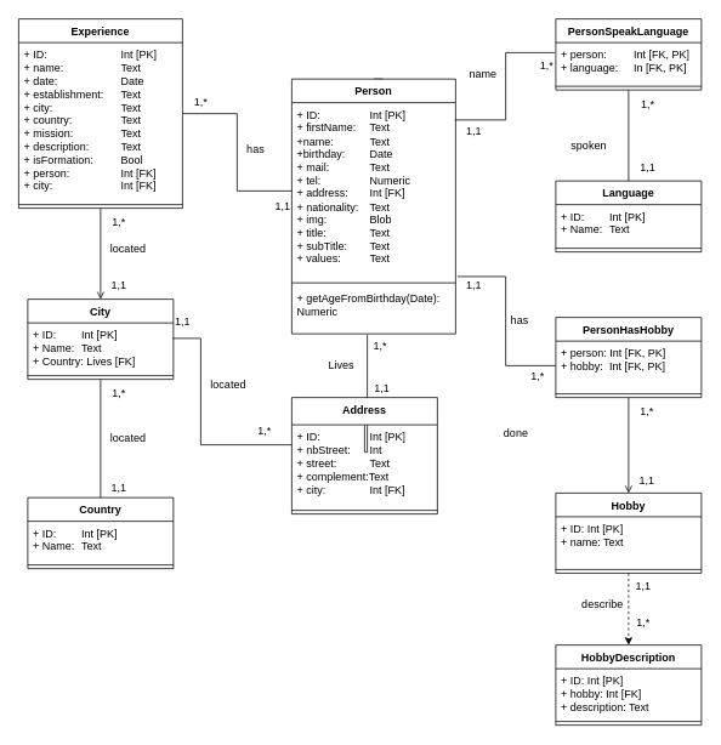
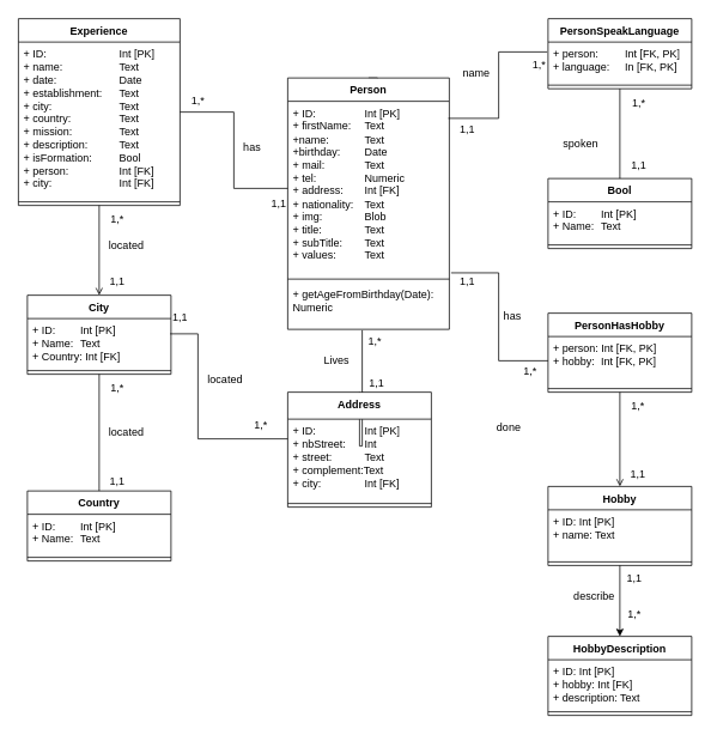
- <mxCell id="2" value="Language" style="swimlane;fontStyle=1;align=center;verticalAlign=top;childLayout=stackLayout;horizontal=1;startSize=26;horizontalStack=0;resizeParent=1;resizeParentMax=0;resizeLast=0;collapsible=1;marginBottom=0;whiteSpace=wrap;html=1;" parent="1" vertex="1"><mxGeometry x="610" y="198" width="160" height="78" as="geometry" /></mxCell>
+ <mxCell id="2" value="Bool" style="swimlane;fontStyle=1;align=center;verticalAlign=top;childLayout=stackLayout;horizontal=1;startSize=26;horizontalStack=0;resizeParent=1;resizeParentMax=0;resizeLast=0;collapsible=1;marginBottom=0;whiteSpace=wrap;html=1;" parent="1" vertex="1"><mxGeometry x="610" y="198" width="160" height="78" as="geometry" /></mxCell>
- <mxCell id="10" value="+ ID: &lt;span style=&quot;white-space: pre;&quot;&gt;&#09;&lt;/span&gt;Int [PK]&lt;div&gt;+ Name: &lt;span style=&quot;white-space: pre;&quot;&gt;&#09;&lt;/span&gt;Text&lt;/div&gt;&lt;div&gt;+ Country: Lives [FK]&lt;/div&gt;" style="text;strokeColor=none;fillColor=none;align=left;verticalAlign=top;spacingLeft=4;spacingRight=4;overflow=hidden;rotatable=0;points=[[0,0.5],[1,0.5]];portConstraint=eastwest;whiteSpace=wrap;html=1;" parent="9" vertex="1"><mxGeometry y="26" width="160" height="54" as="geometry" /></mxCell>
+ <mxCell id="10" value="+ ID: &lt;span style=&quot;white-space: pre;&quot;&gt;&#09;&lt;/span&gt;Int [PK]&lt;div&gt;+ Name: &lt;span style=&quot;white-space: pre;&quot;&gt;&#09;&lt;/span&gt;Text&lt;/div&gt;&lt;div&gt;+ Country: Int [FK]&lt;/div&gt;" style="text;strokeColor=none;fillColor=none;align=left;verticalAlign=top;spacingLeft=4;spacingRight=4;overflow=hidden;rotatable=0;points=[[0,0.5],[1,0.5]];portConstraint=eastwest;whiteSpace=wrap;html=1;" parent="9" vertex="1"><mxGeometry y="26" width="160" height="54" as="geometry" /></mxCell>
- <mxCell id="17" style="edgeStyle=orthogonalEdgeStyle;rounded=0;orthogonalLoop=1;jettySize=auto;html=1;entryX=0.5;entryY=0;entryDx=0;entryDy=0;dashed=1;" edge="1" parent="1" source="18" target="68"><mxGeometry relative="1" as="geometry" /></mxCell>
+ <mxCell id="17" style="edgeStyle=orthogonalEdgeStyle;rounded=0;orthogonalLoop=1;jettySize=auto;html=1;entryX=0.5;entryY=0;entryDx=0;entryDy=0;" edge="1" parent="1" source="18" target="68"><mxGeometry relative="1" as="geometry" /></mxCell>
